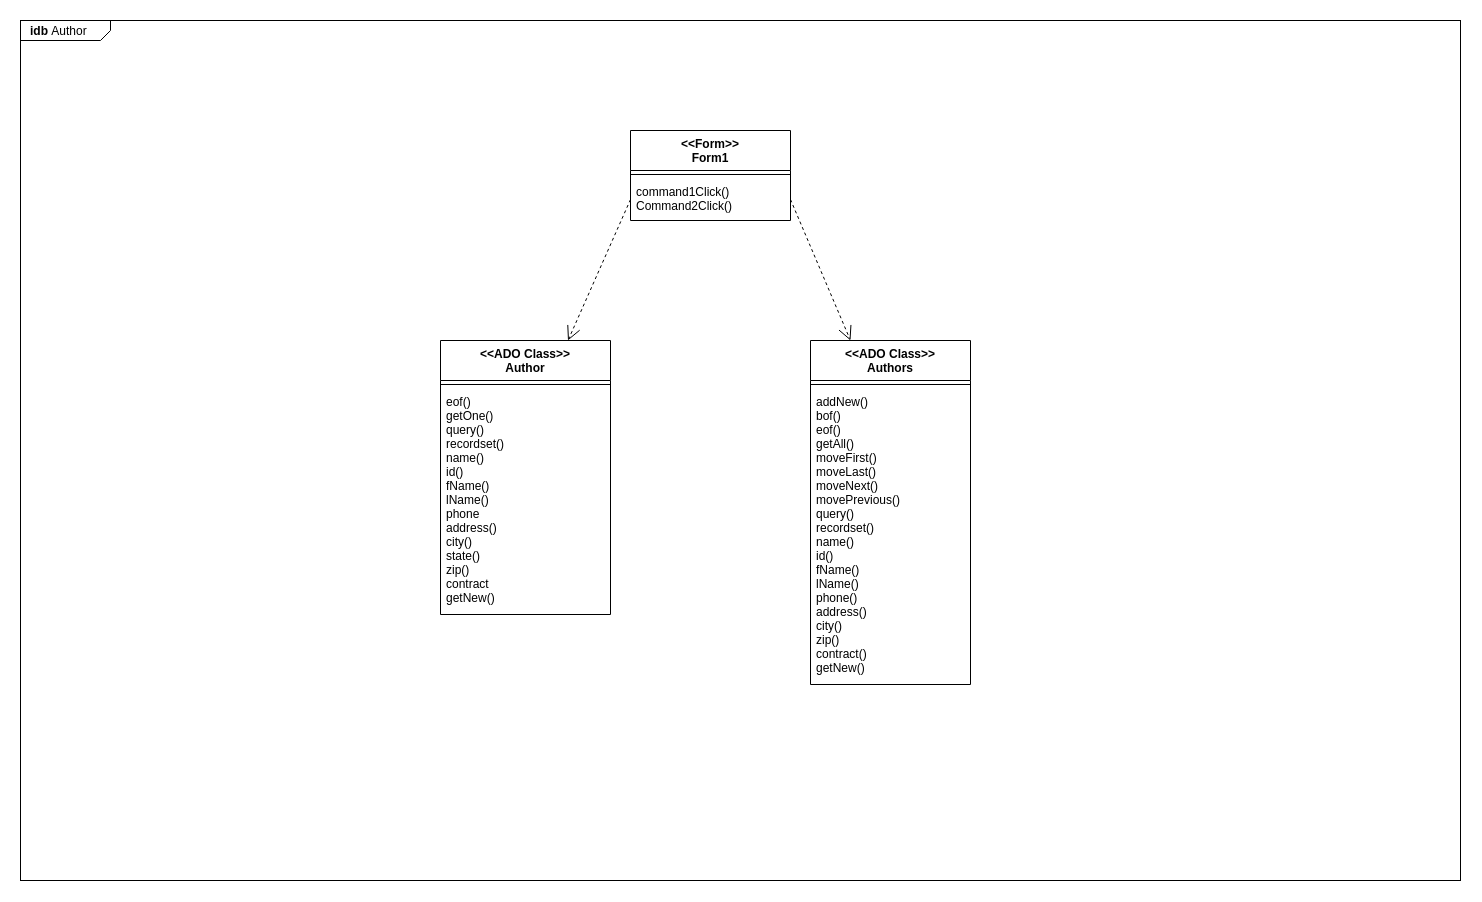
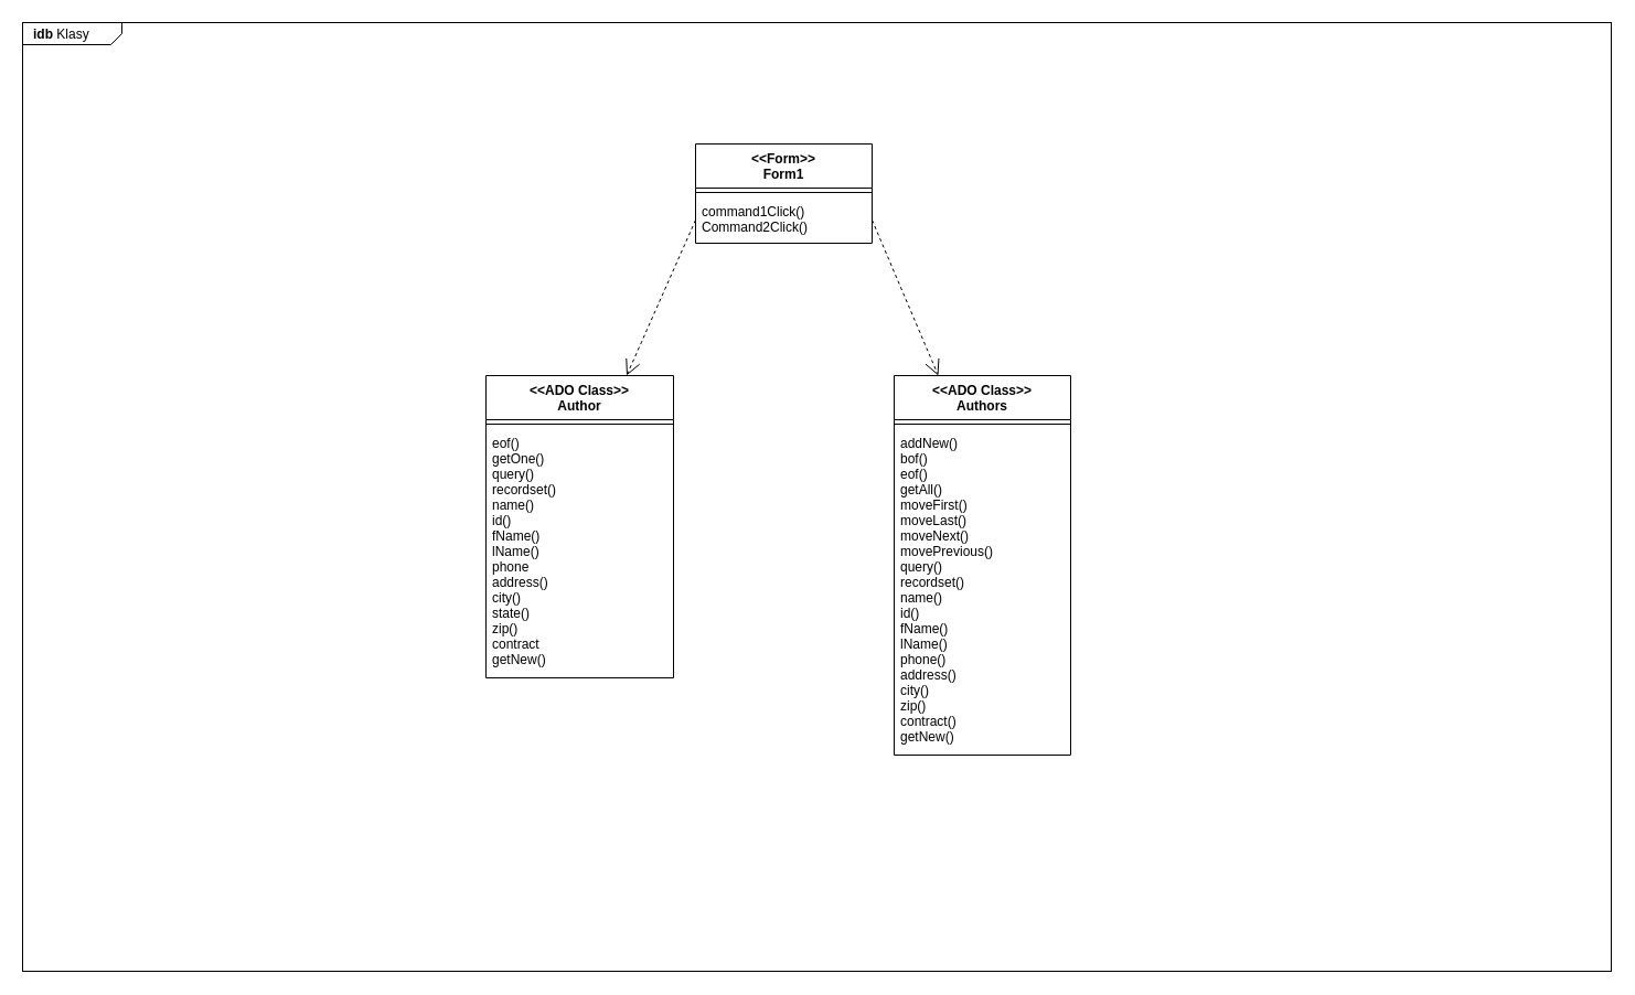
- <mxCell id="13" value="&lt;p style=&quot;margin: 0px ; margin-top: 4px ; margin-left: 10px ; text-align: left&quot;&gt;&lt;b&gt;idb&lt;/b&gt;&amp;nbsp;Author&lt;/p&gt;" style="html=1;strokeWidth=1;shape=mxgraph.sysml.package;html=1;overflow=fill;whiteSpace=wrap;" parent="1" vertex="1"><mxGeometry x="20" width="1440" height="860" as="geometry" y="20" /></mxCell>
+ <mxCell id="13" value="&lt;p style=&quot;margin: 0px ; margin-top: 4px ; margin-left: 10px ; text-align: left&quot;&gt;&lt;b&gt;idb&lt;/b&gt;&amp;nbsp;Klasy&lt;/p&gt;" style="html=1;strokeWidth=1;shape=mxgraph.sysml.package;html=1;overflow=fill;whiteSpace=wrap;" parent="1" vertex="1"><mxGeometry x="20" width="1440" height="860" as="geometry" y="20" /></mxCell>
